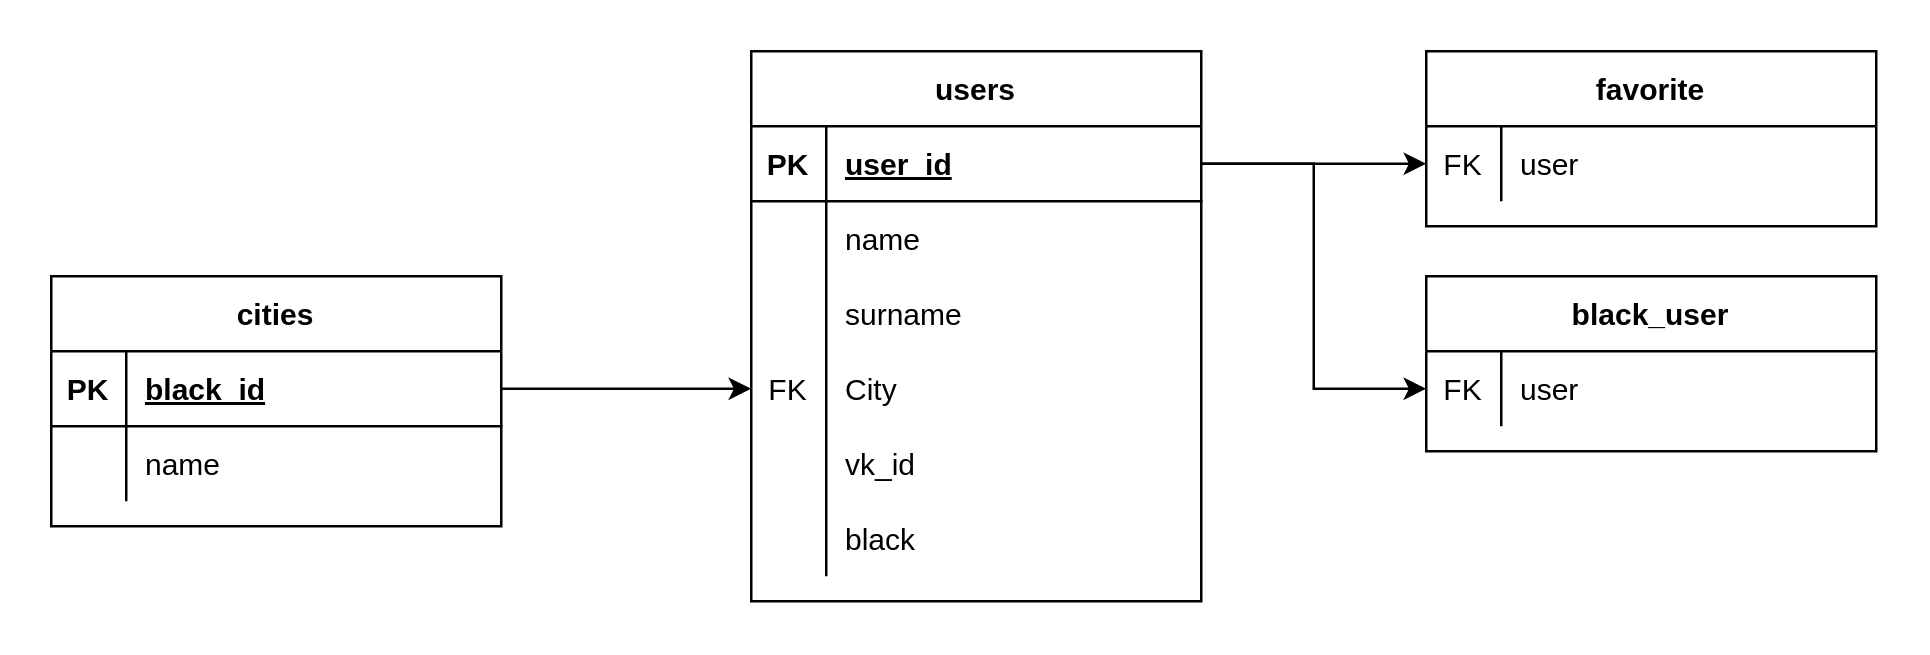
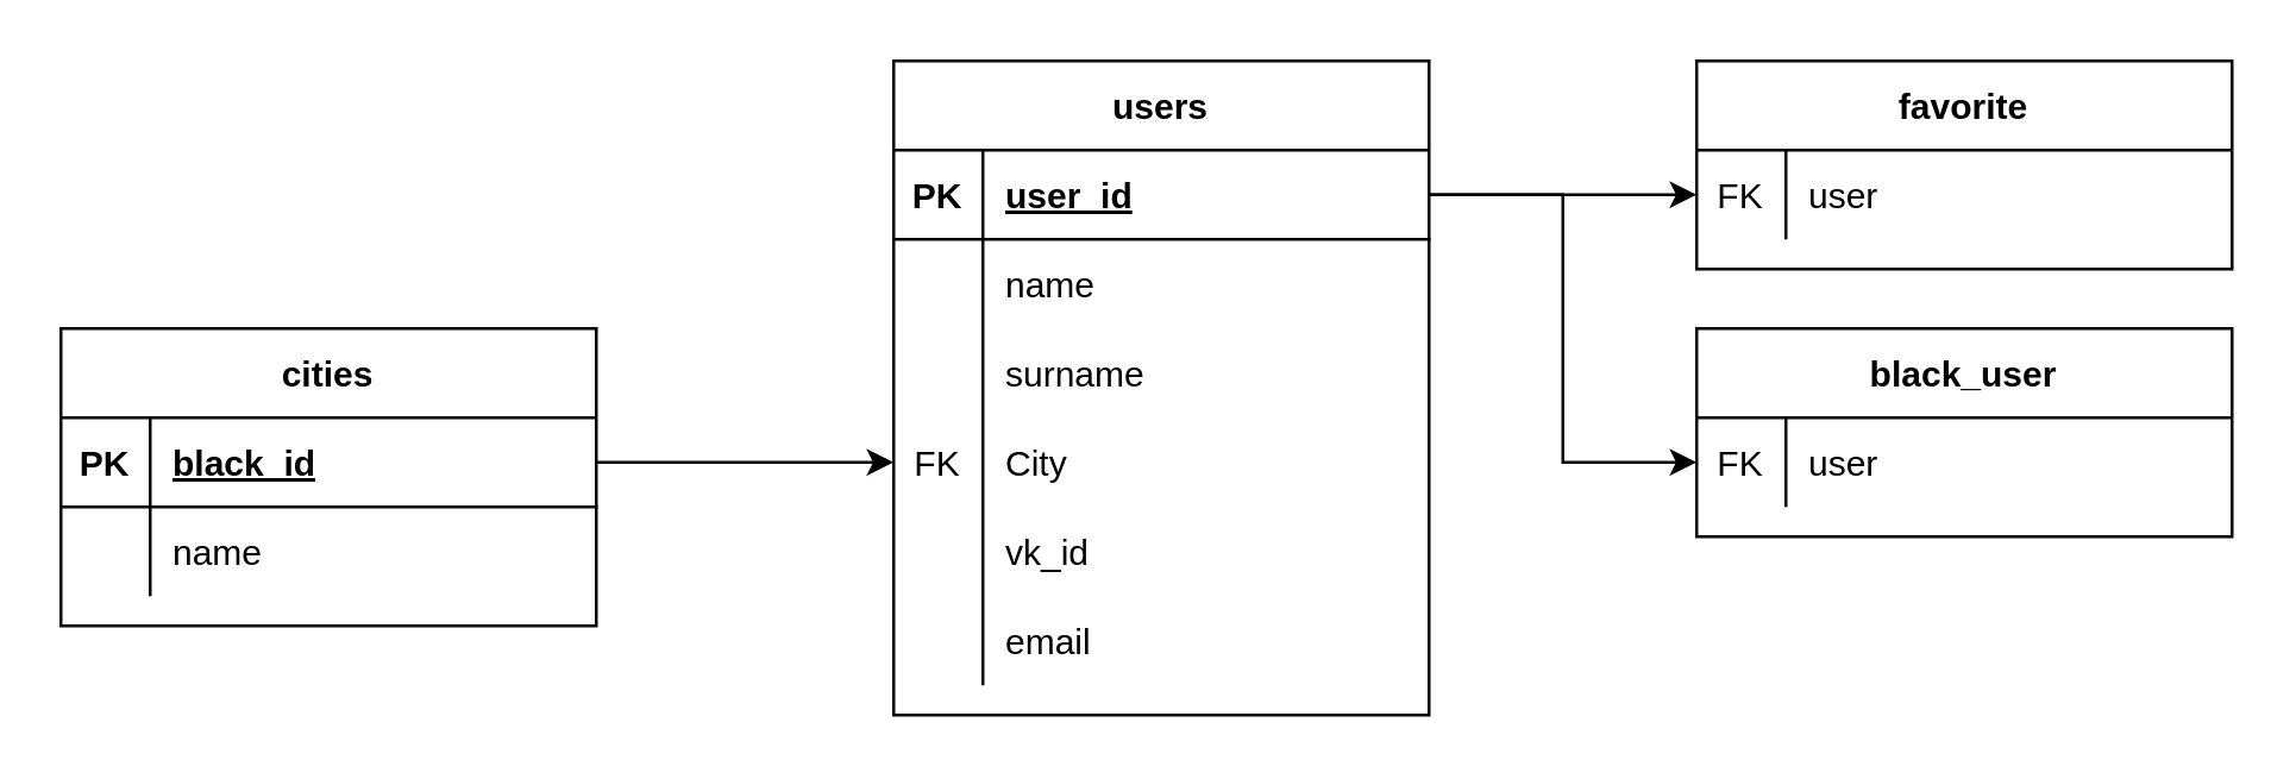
- <mxCell id="20" value="black" style="shape=partialRectangle;connectable=0;fillColor=none;top=0;left=0;bottom=0;right=0;align=left;spacingLeft=6;overflow=hidden;" vertex="1" parent="18"><mxGeometry x="30" width="150" height="30" as="geometry"><mxRectangle width="150" height="30" as="alternateBounds" /></mxGeometry></mxCell>
+ <mxCell id="20" value="email" style="shape=partialRectangle;connectable=0;fillColor=none;top=0;left=0;bottom=0;right=0;align=left;spacingLeft=6;overflow=hidden;" vertex="1" parent="18"><mxGeometry x="30" width="150" height="30" as="geometry"><mxRectangle width="150" height="30" as="alternateBounds" /></mxGeometry></mxCell>
